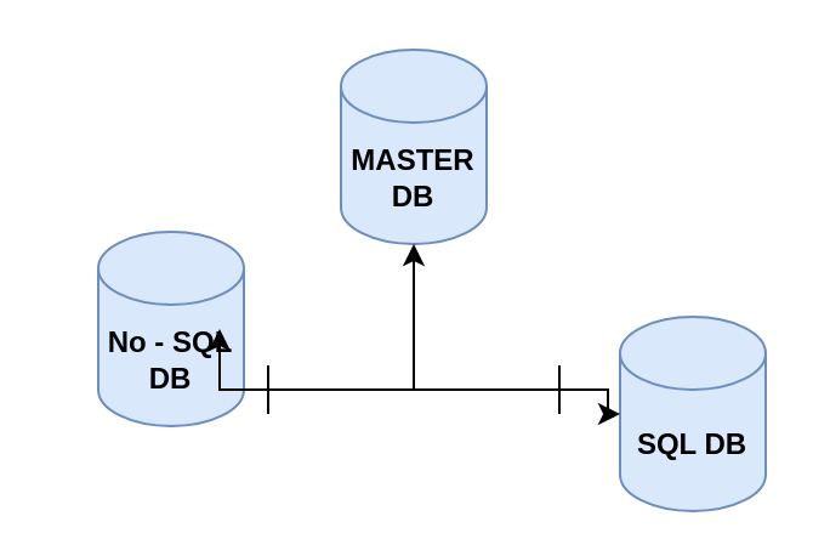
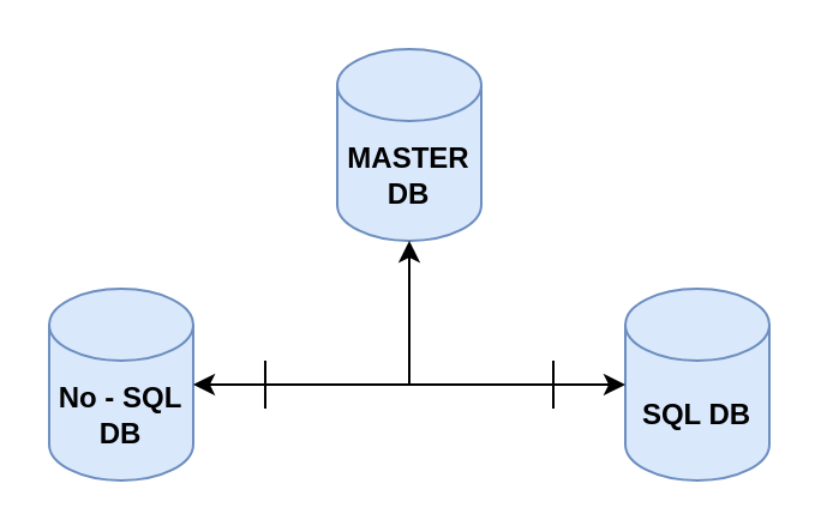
- <mxCell id="2" value="&lt;div&gt;No - SQL&lt;/div&gt;&lt;div&gt;DB&lt;/div&gt;" style="shape=cylinder3;whiteSpace=wrap;html=1;boundedLbl=1;backgroundOutline=1;size=15;fillColor=#dae8fc;strokeColor=#6c8ebf;fontStyle=1" vertex="1" parent="1"><mxGeometry x="40" y="95" width="60" height="80" as="geometry" /></mxCell>
+ <mxCell id="2" value="&lt;div&gt;No - SQL&lt;/div&gt;&lt;div&gt;DB&lt;/div&gt;" style="shape=cylinder3;whiteSpace=wrap;html=1;boundedLbl=1;backgroundOutline=1;size=15;fillColor=#dae8fc;strokeColor=#6c8ebf;fontStyle=1" vertex="1" parent="1"><mxGeometry x="20" y="120" width="60" height="80" as="geometry" /></mxCell>
- <mxCell id="3" value="&lt;b&gt;SQL DB&lt;br&gt;&lt;/b&gt;" style="shape=cylinder3;whiteSpace=wrap;html=1;boundedLbl=1;backgroundOutline=1;size=15;fillColor=#dae8fc;strokeColor=#6c8ebf;" vertex="1" parent="1"><mxGeometry x="255" y="130" width="60" height="80" as="geometry" /></mxCell>
+ <mxCell id="3" value="&lt;b&gt;SQL DB&lt;br&gt;&lt;/b&gt;" style="shape=cylinder3;whiteSpace=wrap;html=1;boundedLbl=1;backgroundOutline=1;size=15;fillColor=#dae8fc;strokeColor=#6c8ebf;" vertex="1" parent="1"><mxGeometry x="260" y="120" width="60" height="80" as="geometry" /></mxCell>
